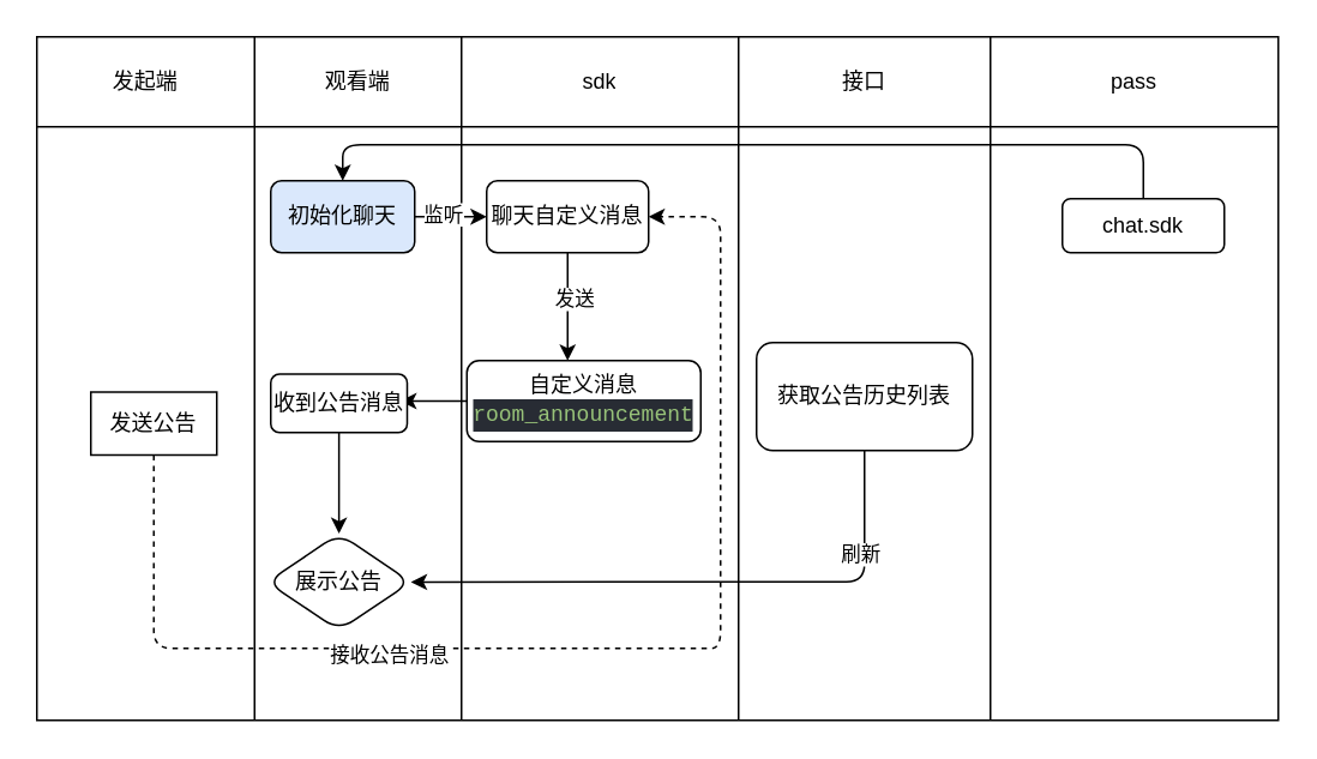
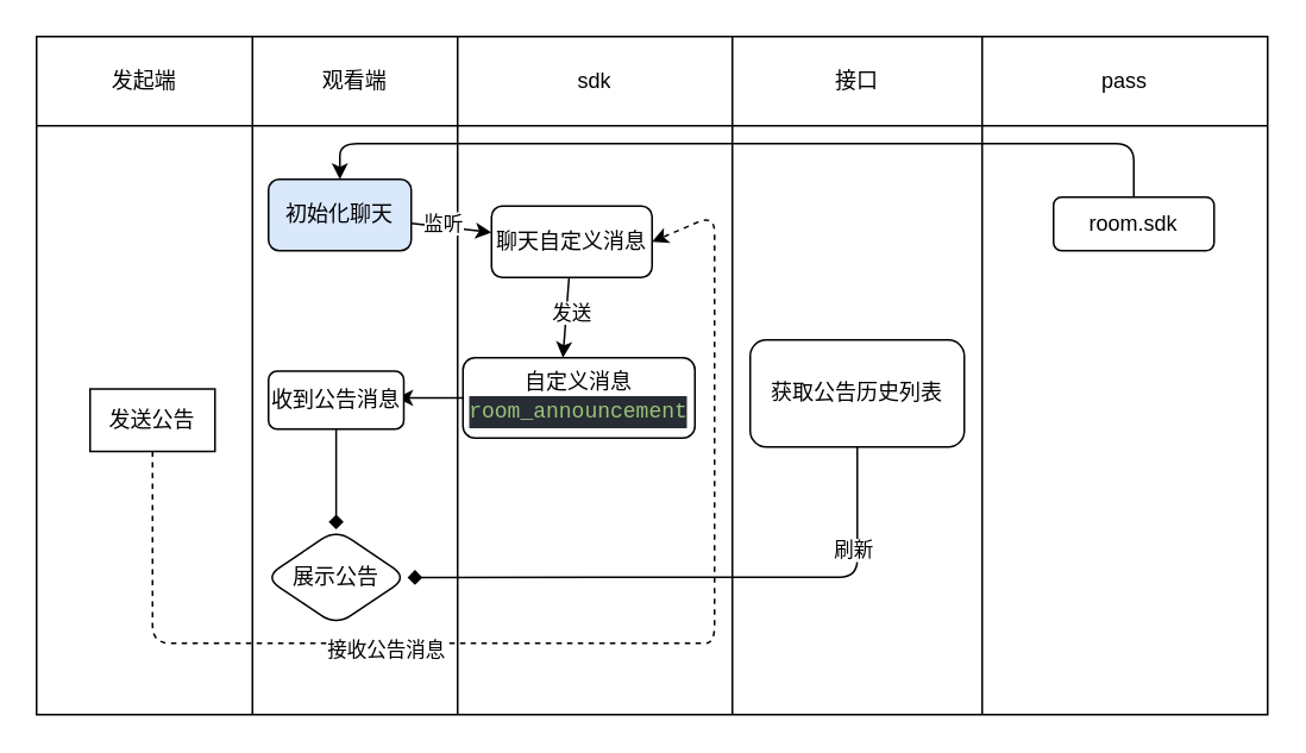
- <mxCell id="25" value="聊天自定义消息" style="rounded=1;whiteSpace=wrap;html=1;shadow=0;" vertex="1" parent="1"><mxGeometry x="270" y="100" width="90" height="40" as="geometry" /></mxCell>
+ <mxCell id="25" value="聊天自定义消息" style="rounded=1;whiteSpace=wrap;html=1;shadow=0;" vertex="1" parent="1"><mxGeometry x="275" y="115" width="90" height="40" as="geometry" /></mxCell>
- <mxCell id="22" value="chat.sdk" style="rounded=1;whiteSpace=wrap;html=1;shadow=0;" vertex="1" parent="1"><mxGeometry x="590" y="110" width="90" height="30" as="geometry" /></mxCell>
+ <mxCell id="22" value="room.sdk" style="rounded=1;whiteSpace=wrap;html=1;shadow=0;" vertex="1" parent="1"><mxGeometry x="590" y="110" width="90" height="30" as="geometry" /></mxCell>
- <mxCell id="28" value="" style="edgeStyle=none;html=1;" edge="1" parent="1" source="29" target="30"><mxGeometry relative="1" as="geometry" /></mxCell>
+ <mxCell id="28" value="" style="edgeStyle=none;html=1;endArrow=diamond;" edge="1" parent="1" source="29" target="30"><mxGeometry relative="1" as="geometry" /></mxCell>
- <mxCell id="31" value="" style="edgeStyle=none;html=1;" edge="1" parent="1" source="33" target="30"><mxGeometry relative="1" as="geometry"><mxPoint x="480" y="250" as="targetPoint" /><Array as="points"><mxPoint x="480" y="323" /></Array></mxGeometry></mxCell>
+ <mxCell id="31" value="" style="edgeStyle=none;html=1;endArrow=diamond;" edge="1" parent="1" source="33" target="30"><mxGeometry relative="1" as="geometry"><mxPoint x="480" y="250" as="targetPoint" /><Array as="points"><mxPoint x="480" y="323" /></Array></mxGeometry></mxCell>
